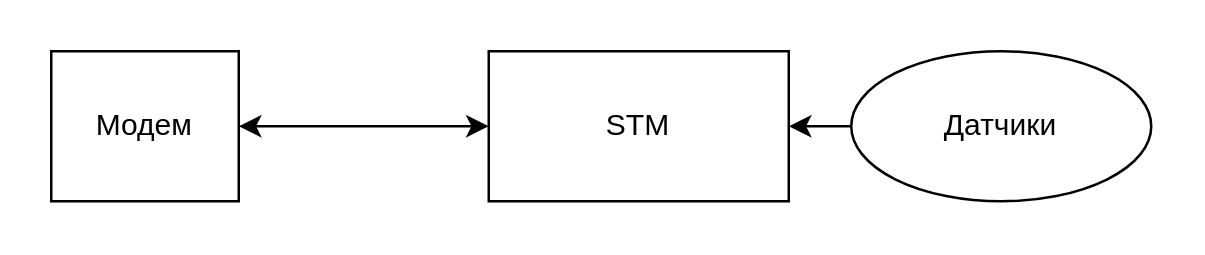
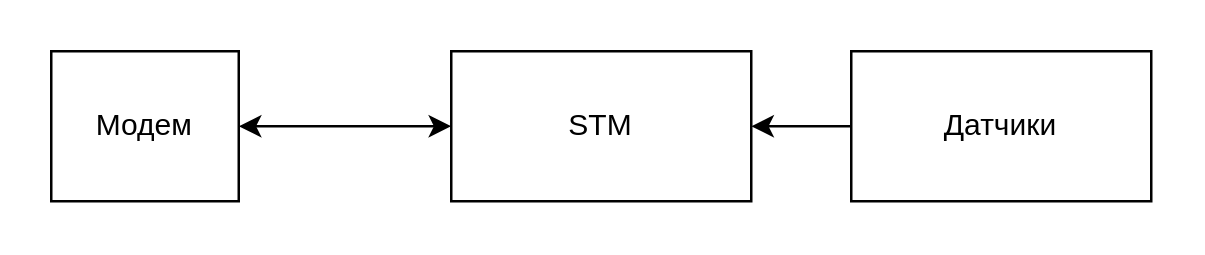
- <mxCell id="3" value="STM" style="rounded=0;whiteSpace=wrap;html=1;" vertex="1" parent="1"><mxGeometry x="195" y="20" width="120" height="60" as="geometry" /></mxCell>
+ <mxCell id="3" value="STM" style="rounded=0;whiteSpace=wrap;html=1;" vertex="1" parent="1"><mxGeometry x="180" y="20" width="120" height="60" as="geometry" /></mxCell>
- <mxCell id="5" value="Датчики" style="ellipse;whiteSpace=wrap;html=1;" vertex="1" parent="1"><mxGeometry x="340" y="20" width="120" height="60" as="geometry" /></mxCell>
+ <mxCell id="5" value="Датчики" style="rounded=0;whiteSpace=wrap;html=1;" vertex="1" parent="1"><mxGeometry x="340" y="20" width="120" height="60" as="geometry" /></mxCell>
